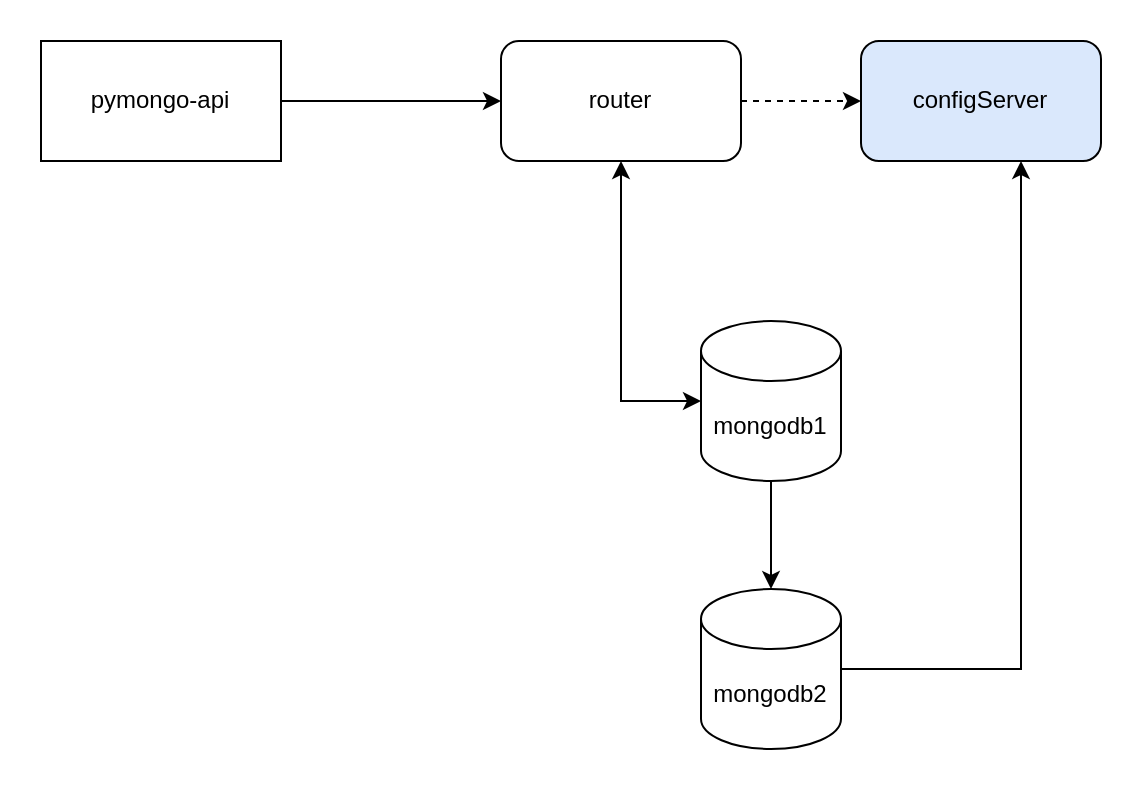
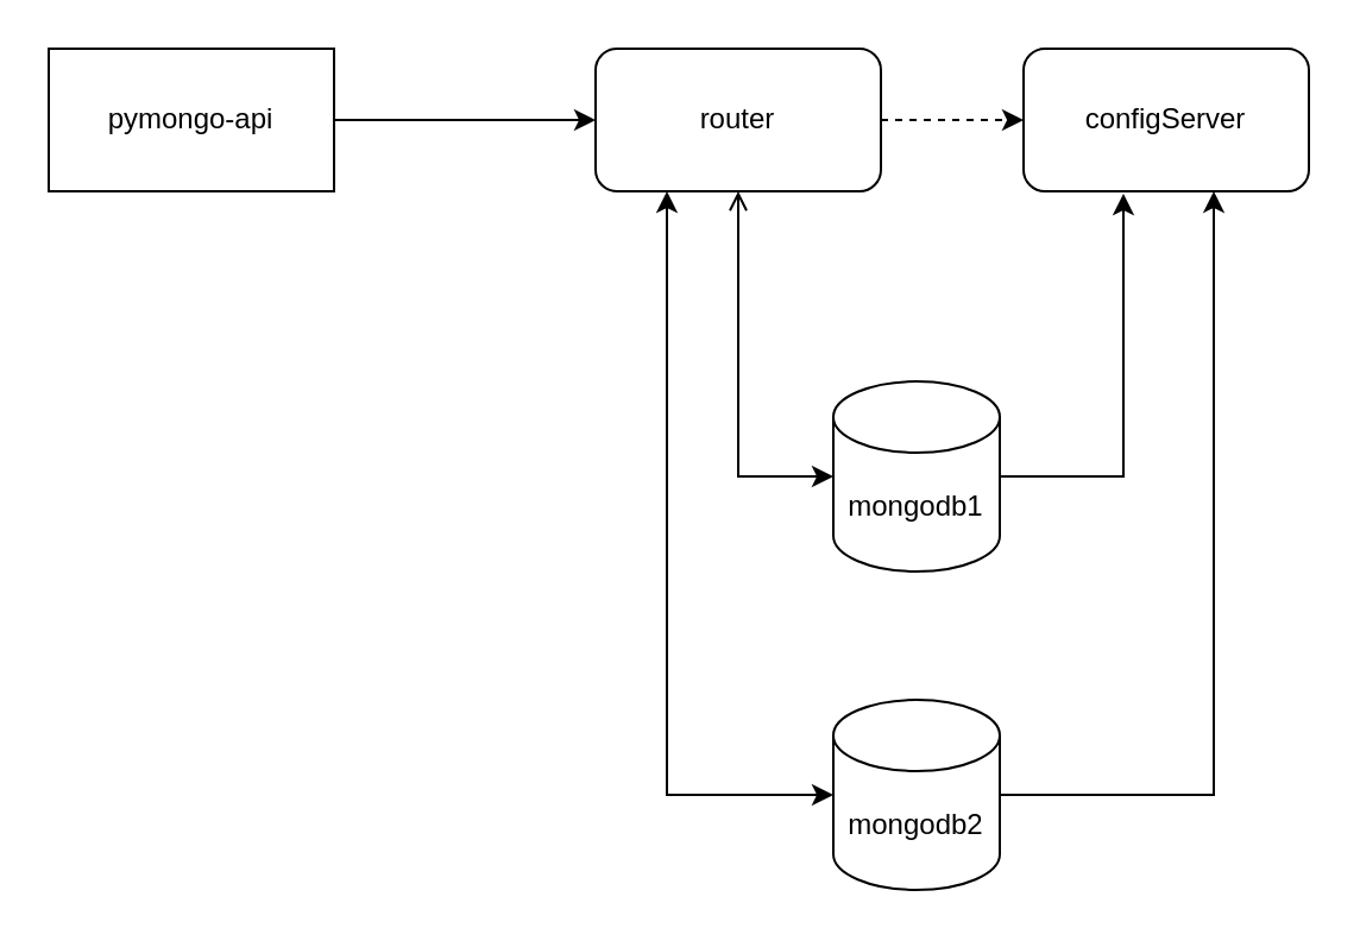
- <mxCell id="8" value="configServer" style="rounded=1;whiteSpace=wrap;html=1;fillColor=#dae8fc;" vertex="1" parent="1"><mxGeometry x="430" y="20" width="120" height="60" as="geometry" /></mxCell>
+ <mxCell id="8" value="configServer" style="rounded=1;whiteSpace=wrap;html=1;" vertex="1" parent="1"><mxGeometry x="430" y="20" width="120" height="60" as="geometry" /></mxCell>
- <mxCell id="10" value="" style="endArrow=classic;startArrow=classic;html=1;rounded=0;entryX=0.5;entryY=1;entryDx=0;entryDy=0;movable=1;resizable=1;rotatable=1;deletable=1;editable=1;locked=0;connectable=1;edgeStyle=elbowEdgeStyle;elbow=vertical;exitX=0;exitY=0.5;exitDx=0;exitDy=0;exitPerimeter=0;" edge="1" parent="1" source="2" target="7"><mxGeometry width="50" height="50" relative="1" as="geometry"><mxPoint x="550" y="270" as="sourcePoint" /><mxPoint x="290" y="90" as="targetPoint" /><Array as="points"><mxPoint x="320" y="200" /></Array></mxGeometry></mxCell>
+ <mxCell id="10" value="" style="endArrow=open;startArrow=classic;html=1;rounded=0;entryX=0.5;entryY=1;entryDx=0;entryDy=0;movable=1;resizable=1;rotatable=1;deletable=1;editable=1;locked=0;connectable=1;edgeStyle=elbowEdgeStyle;elbow=vertical;exitX=0;exitY=0.5;exitDx=0;exitDy=0;exitPerimeter=0;" edge="1" parent="1" source="2" target="7"><mxGeometry width="50" height="50" relative="1" as="geometry"><mxPoint x="550" y="270" as="sourcePoint" /><mxPoint x="290" y="90" as="targetPoint" /><Array as="points"><mxPoint x="320" y="200" /></Array></mxGeometry></mxCell>
+ <mxCell id="9" value="" style="endArrow=classic;startArrow=classic;html=1;rounded=0;entryX=0.25;entryY=1;entryDx=0;entryDy=0;exitX=0;exitY=0.5;exitDx=0;exitDy=0;exitPerimeter=0;movable=1;resizable=1;rotatable=1;deletable=1;editable=1;locked=0;connectable=1;edgeStyle=elbowEdgeStyle;elbow=vertical;" edge="1" parent="1" source="5" target="7"><mxGeometry width="50" height="50" relative="1" as="geometry"><mxPoint x="350" y="300" as="sourcePoint" /><mxPoint x="400" y="250" as="targetPoint" /><Array as="points"><mxPoint x="310" y="334" /></Array></mxGeometry></mxCell>
- <mxCell id="11" style="edgeStyle=orthogonalEdgeStyle;rounded=0;orthogonalLoop=1;jettySize=auto;html=1;" edge="1" parent="1" source="2" target="5"><mxGeometry relative="1" as="geometry" /></mxCell>
+ <mxCell id="11" style="edgeStyle=orthogonalEdgeStyle;rounded=0;orthogonalLoop=1;jettySize=auto;html=1;entryX=0.35;entryY=1.017;entryDx=0;entryDy=0;entryPerimeter=0;" edge="1" parent="1" source="2" target="8"><mxGeometry relative="1" as="geometry" /></mxCell>
